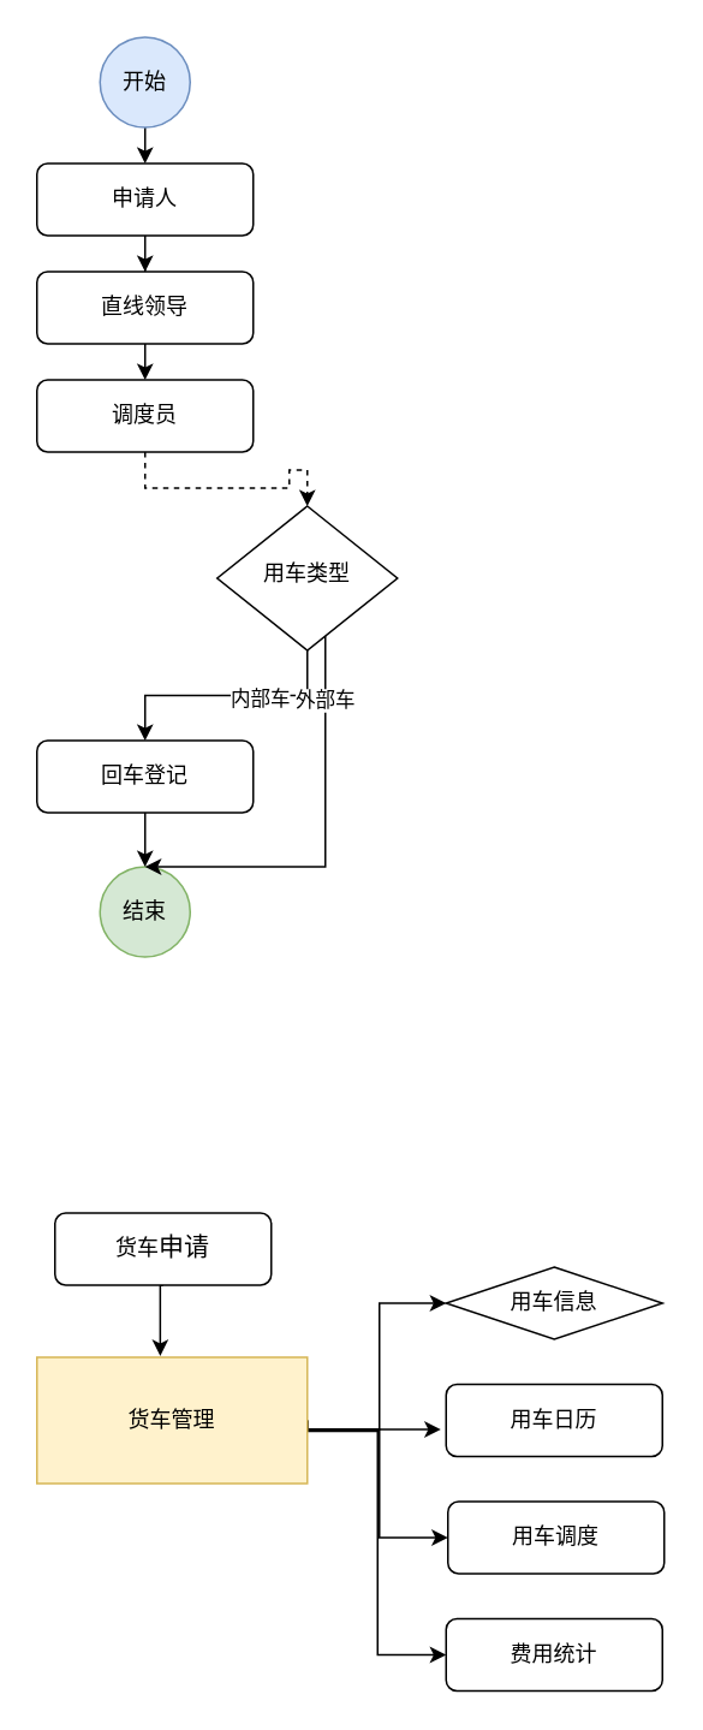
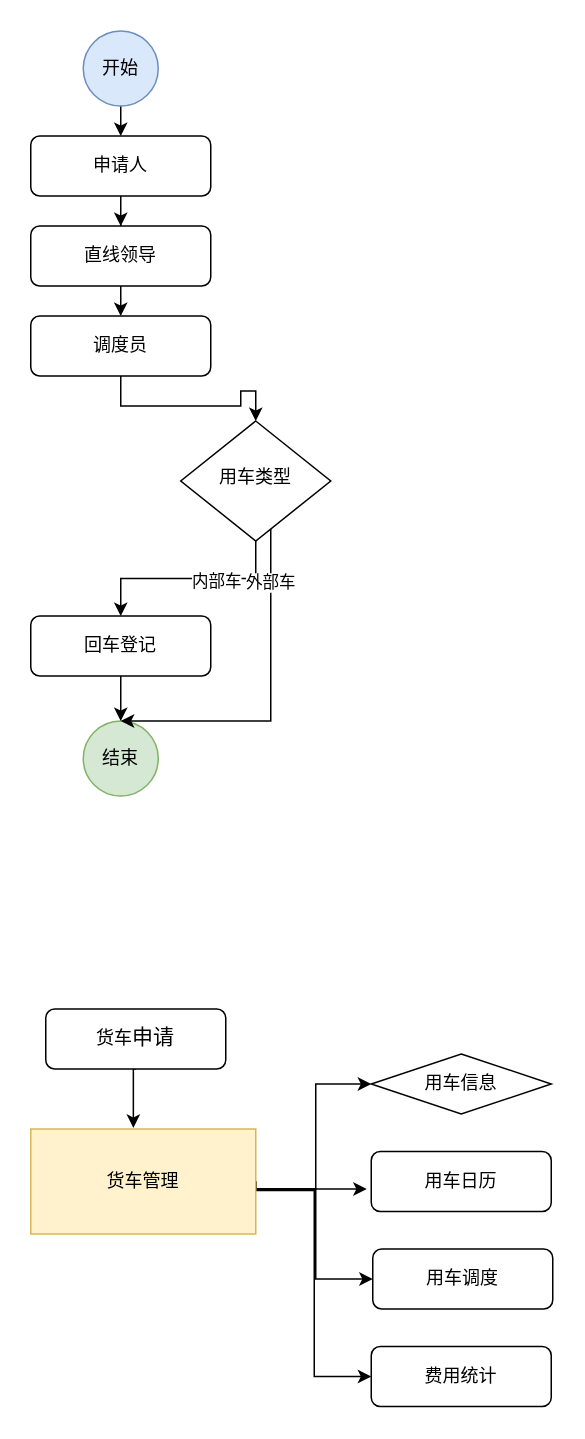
- <mxCell id="14" style="edgeStyle=orthogonalEdgeStyle;rounded=0;orthogonalLoop=1;jettySize=auto;html=1;exitX=0.5;exitY=1;exitDx=0;exitDy=0;entryX=0.5;entryY=0;entryDx=0;entryDy=0;dashed=1;" edge="1" parent="1" source="15" target="19"><mxGeometry relative="1" as="geometry" /></mxCell>
+ <mxCell id="14" style="edgeStyle=orthogonalEdgeStyle;rounded=0;orthogonalLoop=1;jettySize=auto;html=1;exitX=0.5;exitY=1;exitDx=0;exitDy=0;entryX=0.5;entryY=0;entryDx=0;entryDy=0;" edge="1" parent="1" source="15" target="19"><mxGeometry relative="1" as="geometry" /></mxCell>
